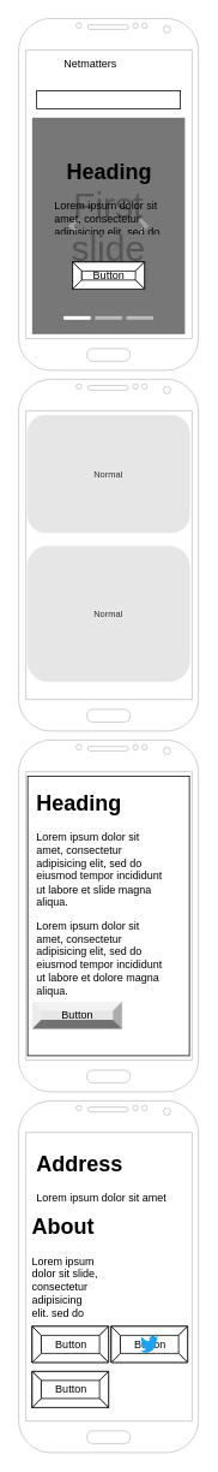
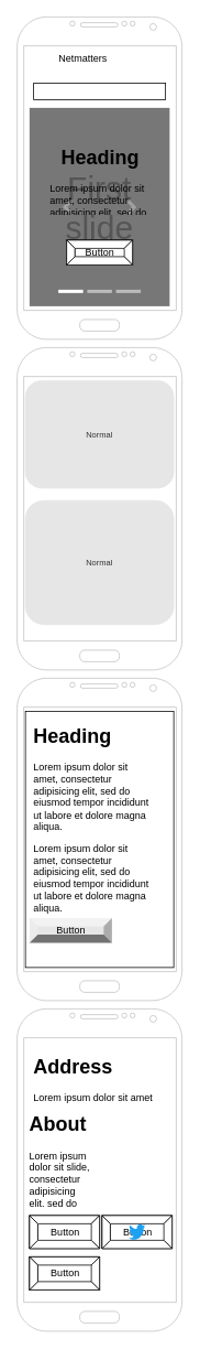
- <mxCell id="21" value="&lt;h1&gt;Heading&lt;/h1&gt;&lt;p&gt;Lorem ipsum dolor sit amet, consectetur adipisicing elit, sed do eiusmod tempor incididunt ut labore et slide magna aliqua.&lt;/p&gt;Lorem ipsum dolor sit amet, consectetur adipisicing elit, sed do eiusmod tempor incididunt ut labore et dolore magna aliqua." style="text;html=1;strokeColor=none;fillColor=none;spacing=5;spacingTop=-20;whiteSpace=wrap;overflow=hidden;rounded=0;" vertex="1" parent="1"><mxGeometry x="35" y="870" width="155" height="260" as="geometry" /></mxCell>
+ <mxCell id="21" value="&lt;h1&gt;Heading&lt;/h1&gt;&lt;p&gt;Lorem ipsum dolor sit amet, consectetur adipisicing elit, sed do eiusmod tempor incididunt ut labore et dolore magna aliqua.&lt;/p&gt;Lorem ipsum dolor sit amet, consectetur adipisicing elit, sed do eiusmod tempor incididunt ut labore et dolore magna aliqua." style="text;html=1;strokeColor=none;fillColor=none;spacing=5;spacingTop=-20;whiteSpace=wrap;overflow=hidden;rounded=0;" vertex="1" parent="1"><mxGeometry x="35" y="870" width="155" height="260" as="geometry" /></mxCell>
